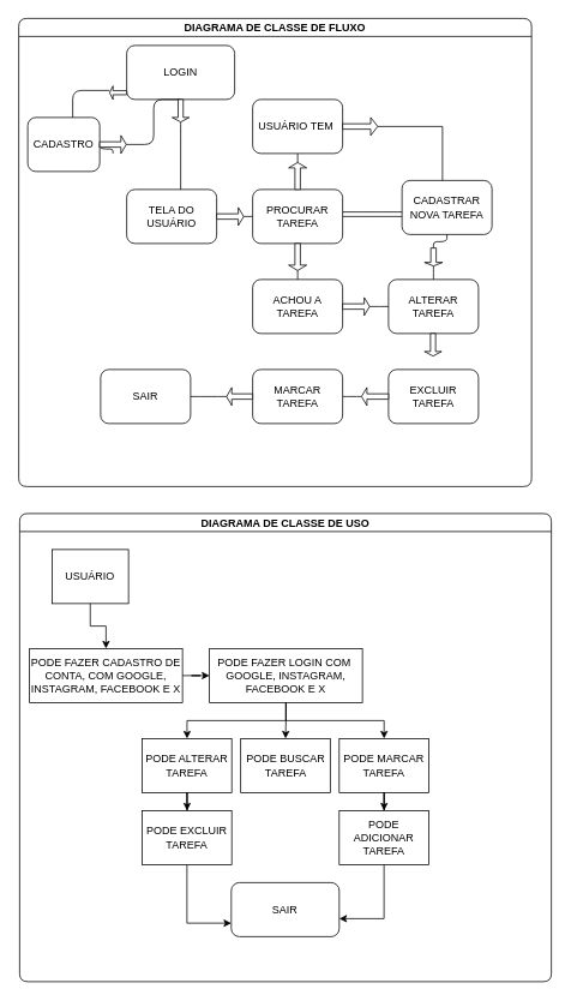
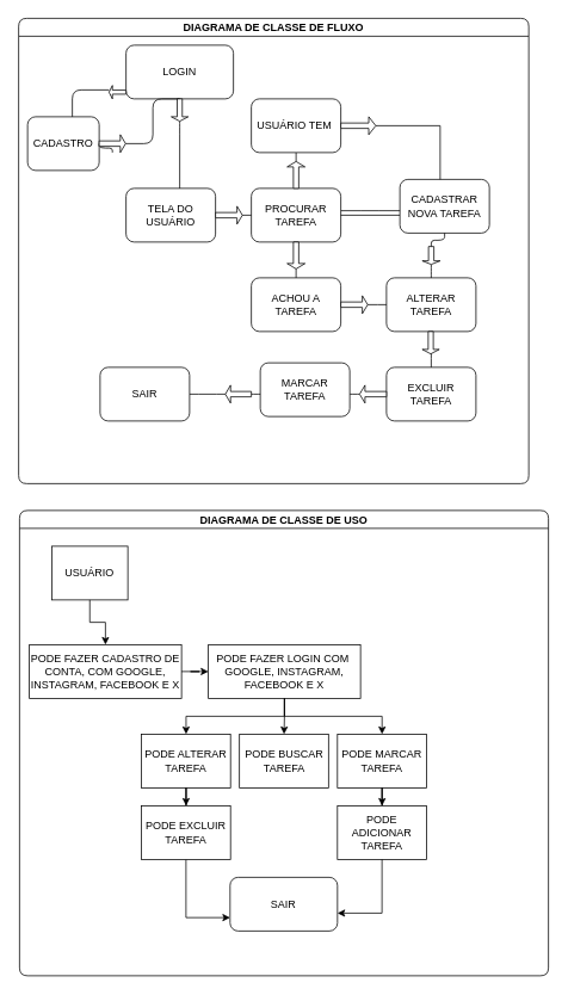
+ <mxCell id="13" value="" style="edgeStyle=elbowEdgeStyle;elbow=vertical;sourcePerimeterSpacing=0;targetPerimeterSpacing=0;startArrow=none;endArrow=none;rounded=1;curved=0;labelBackgroundColor=none;fontColor=default;comic=0;enumerate=0;backgroundOutline=0;metaEdit=0;fixDash=0;" parent="2" source="12" target="14" edge="1"><mxGeometry relative="1" as="geometry"><mxPoint x="470" y="300" as="sourcePoint" /></mxGeometry></mxCell>
- <mxCell id="16" value="MARCAR TAREFA" style="whiteSpace=wrap;html=1;align=center;verticalAlign=middle;treeFolding=1;treeMoving=1;newEdgeStyle={&quot;edgeStyle&quot;:&quot;elbowEdgeStyle&quot;,&quot;startArrow&quot;:&quot;none&quot;,&quot;endArrow&quot;:&quot;none&quot;};labelBackgroundColor=none;rounded=1;comic=0;enumerate=0;backgroundOutline=0;metaEdit=0;fixDash=0;" parent="2" vertex="1"><mxGeometry x="260" y="390" width="100" height="60" as="geometry" /></mxCell>
+ <mxCell id="16" value="MARCAR TAREFA" style="whiteSpace=wrap;html=1;align=center;verticalAlign=middle;treeFolding=1;treeMoving=1;newEdgeStyle={&quot;edgeStyle&quot;:&quot;elbowEdgeStyle&quot;,&quot;startArrow&quot;:&quot;none&quot;,&quot;endArrow&quot;:&quot;none&quot;};labelBackgroundColor=none;rounded=1;comic=0;enumerate=0;backgroundOutline=0;metaEdit=0;fixDash=0;" parent="2" vertex="1"><mxGeometry x="270" y="385" width="100" height="60" as="geometry" /></mxCell>
